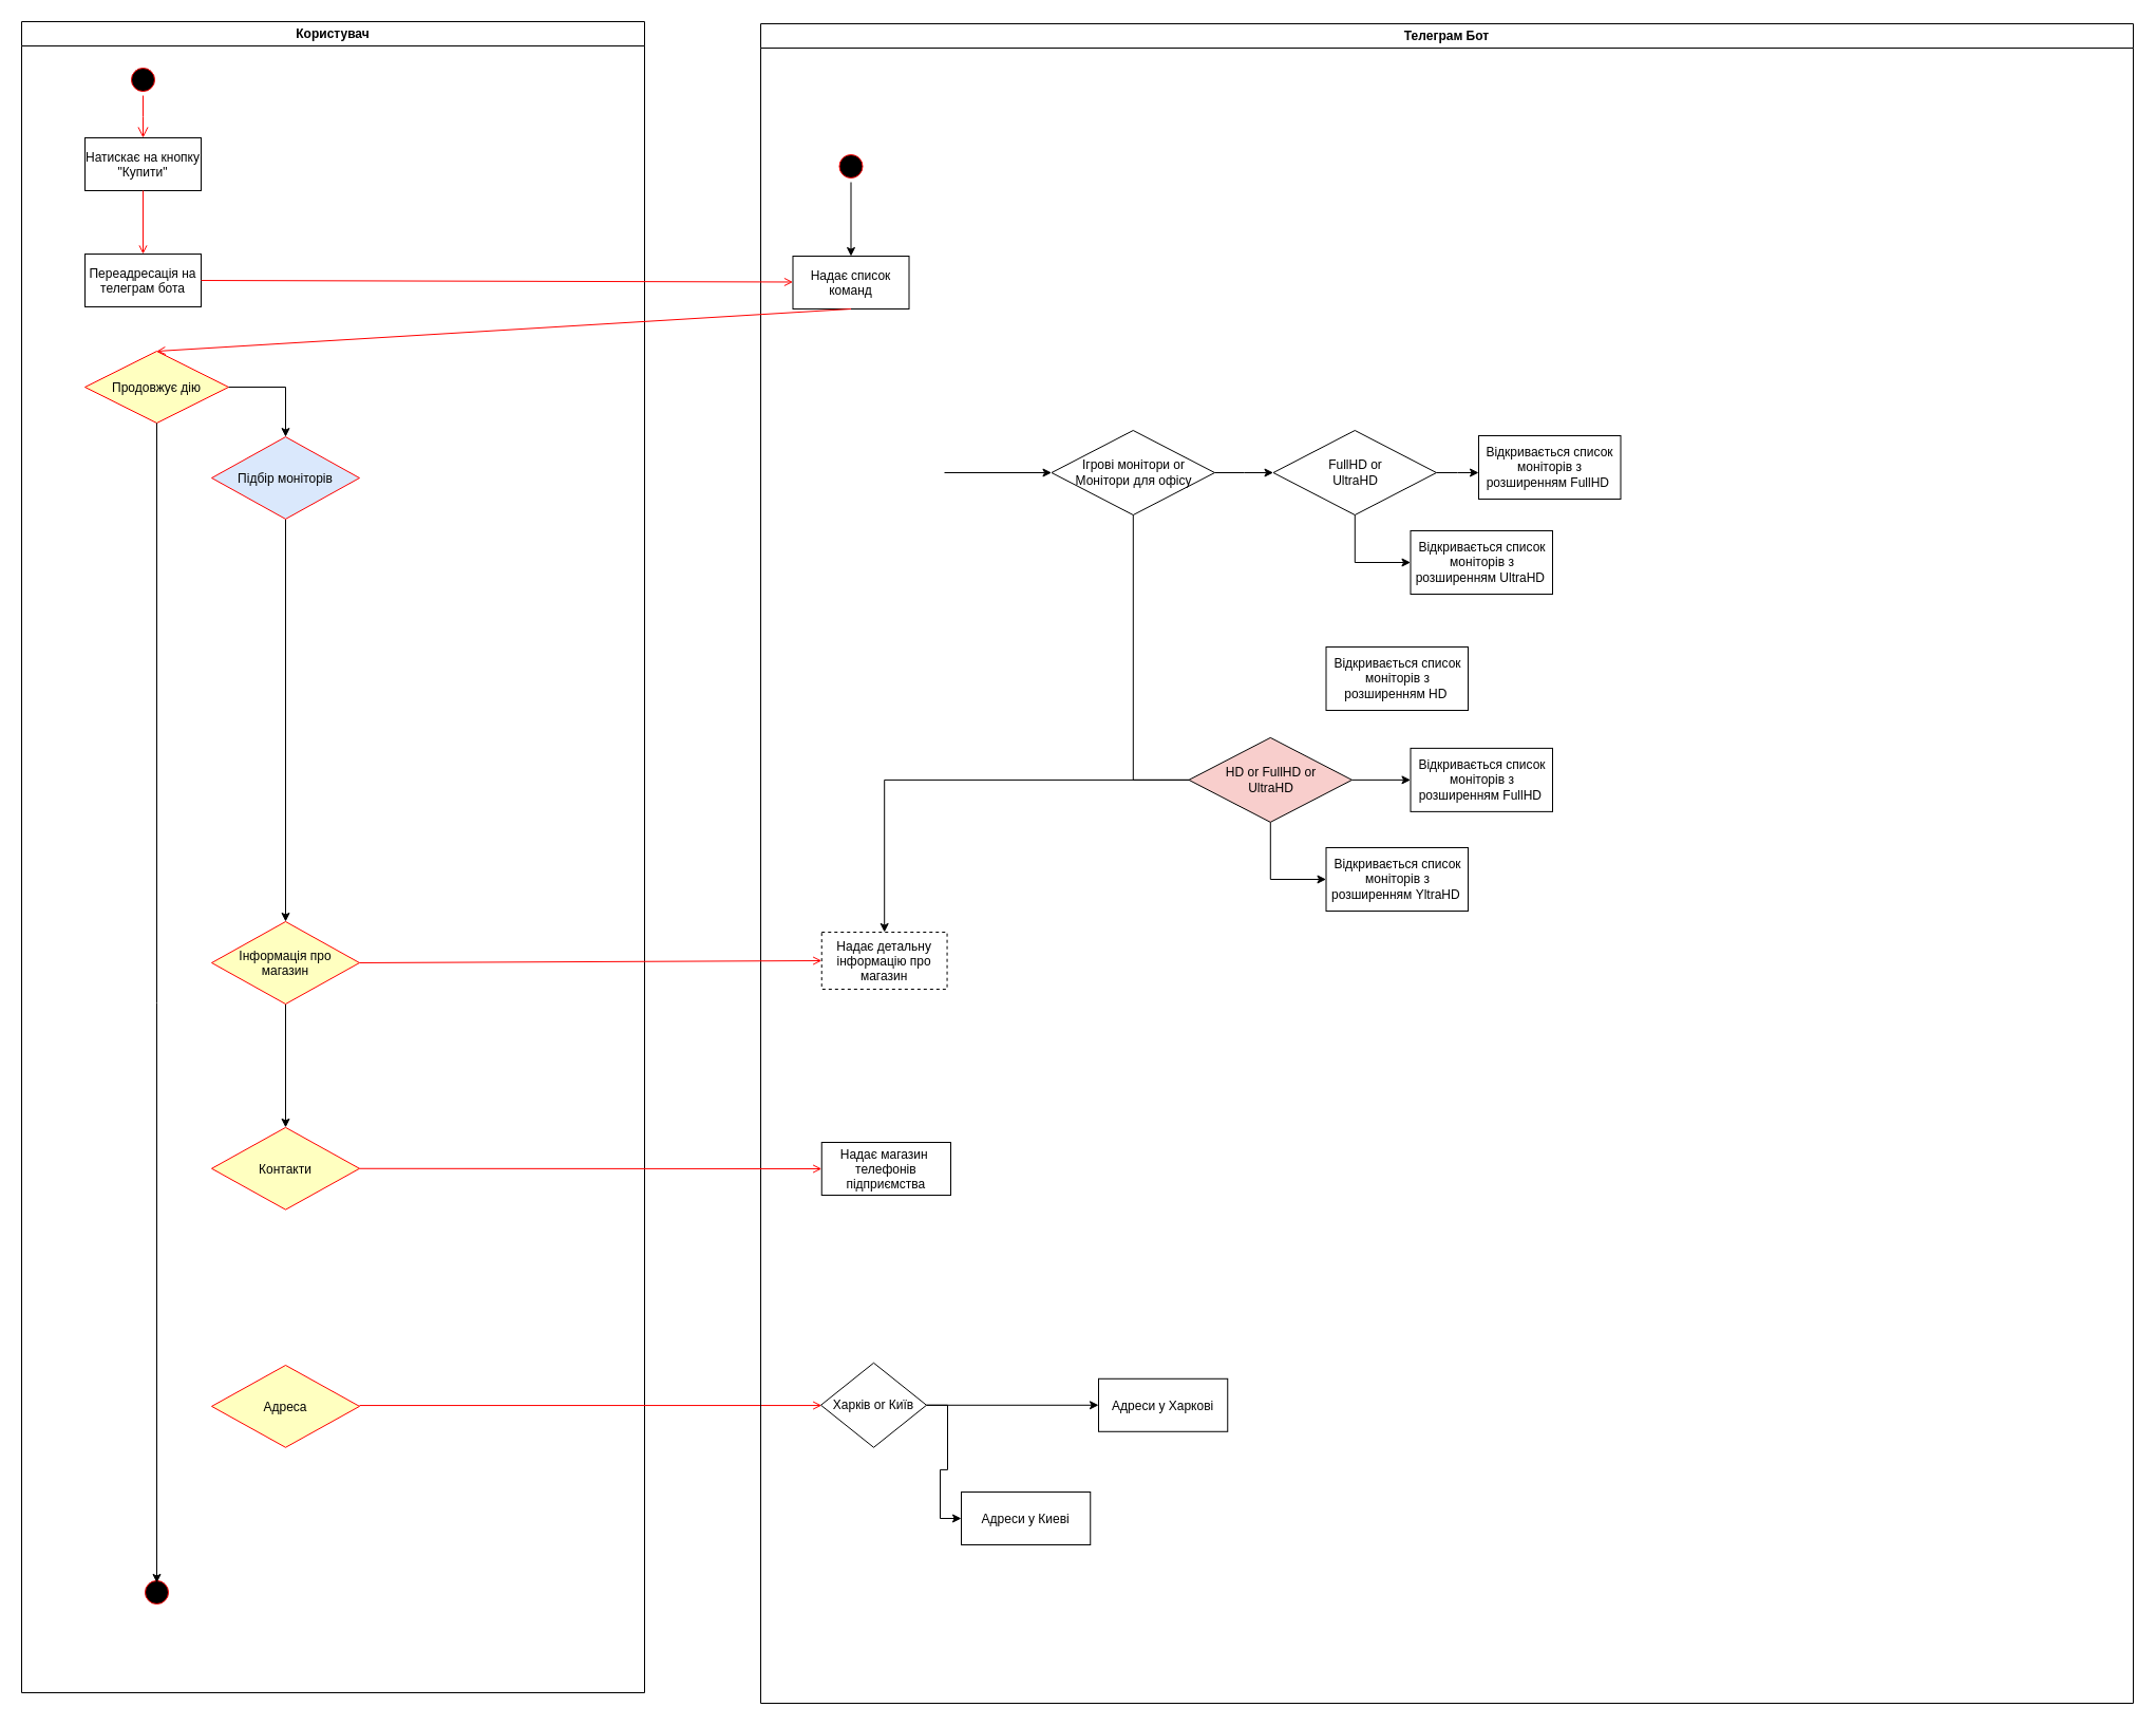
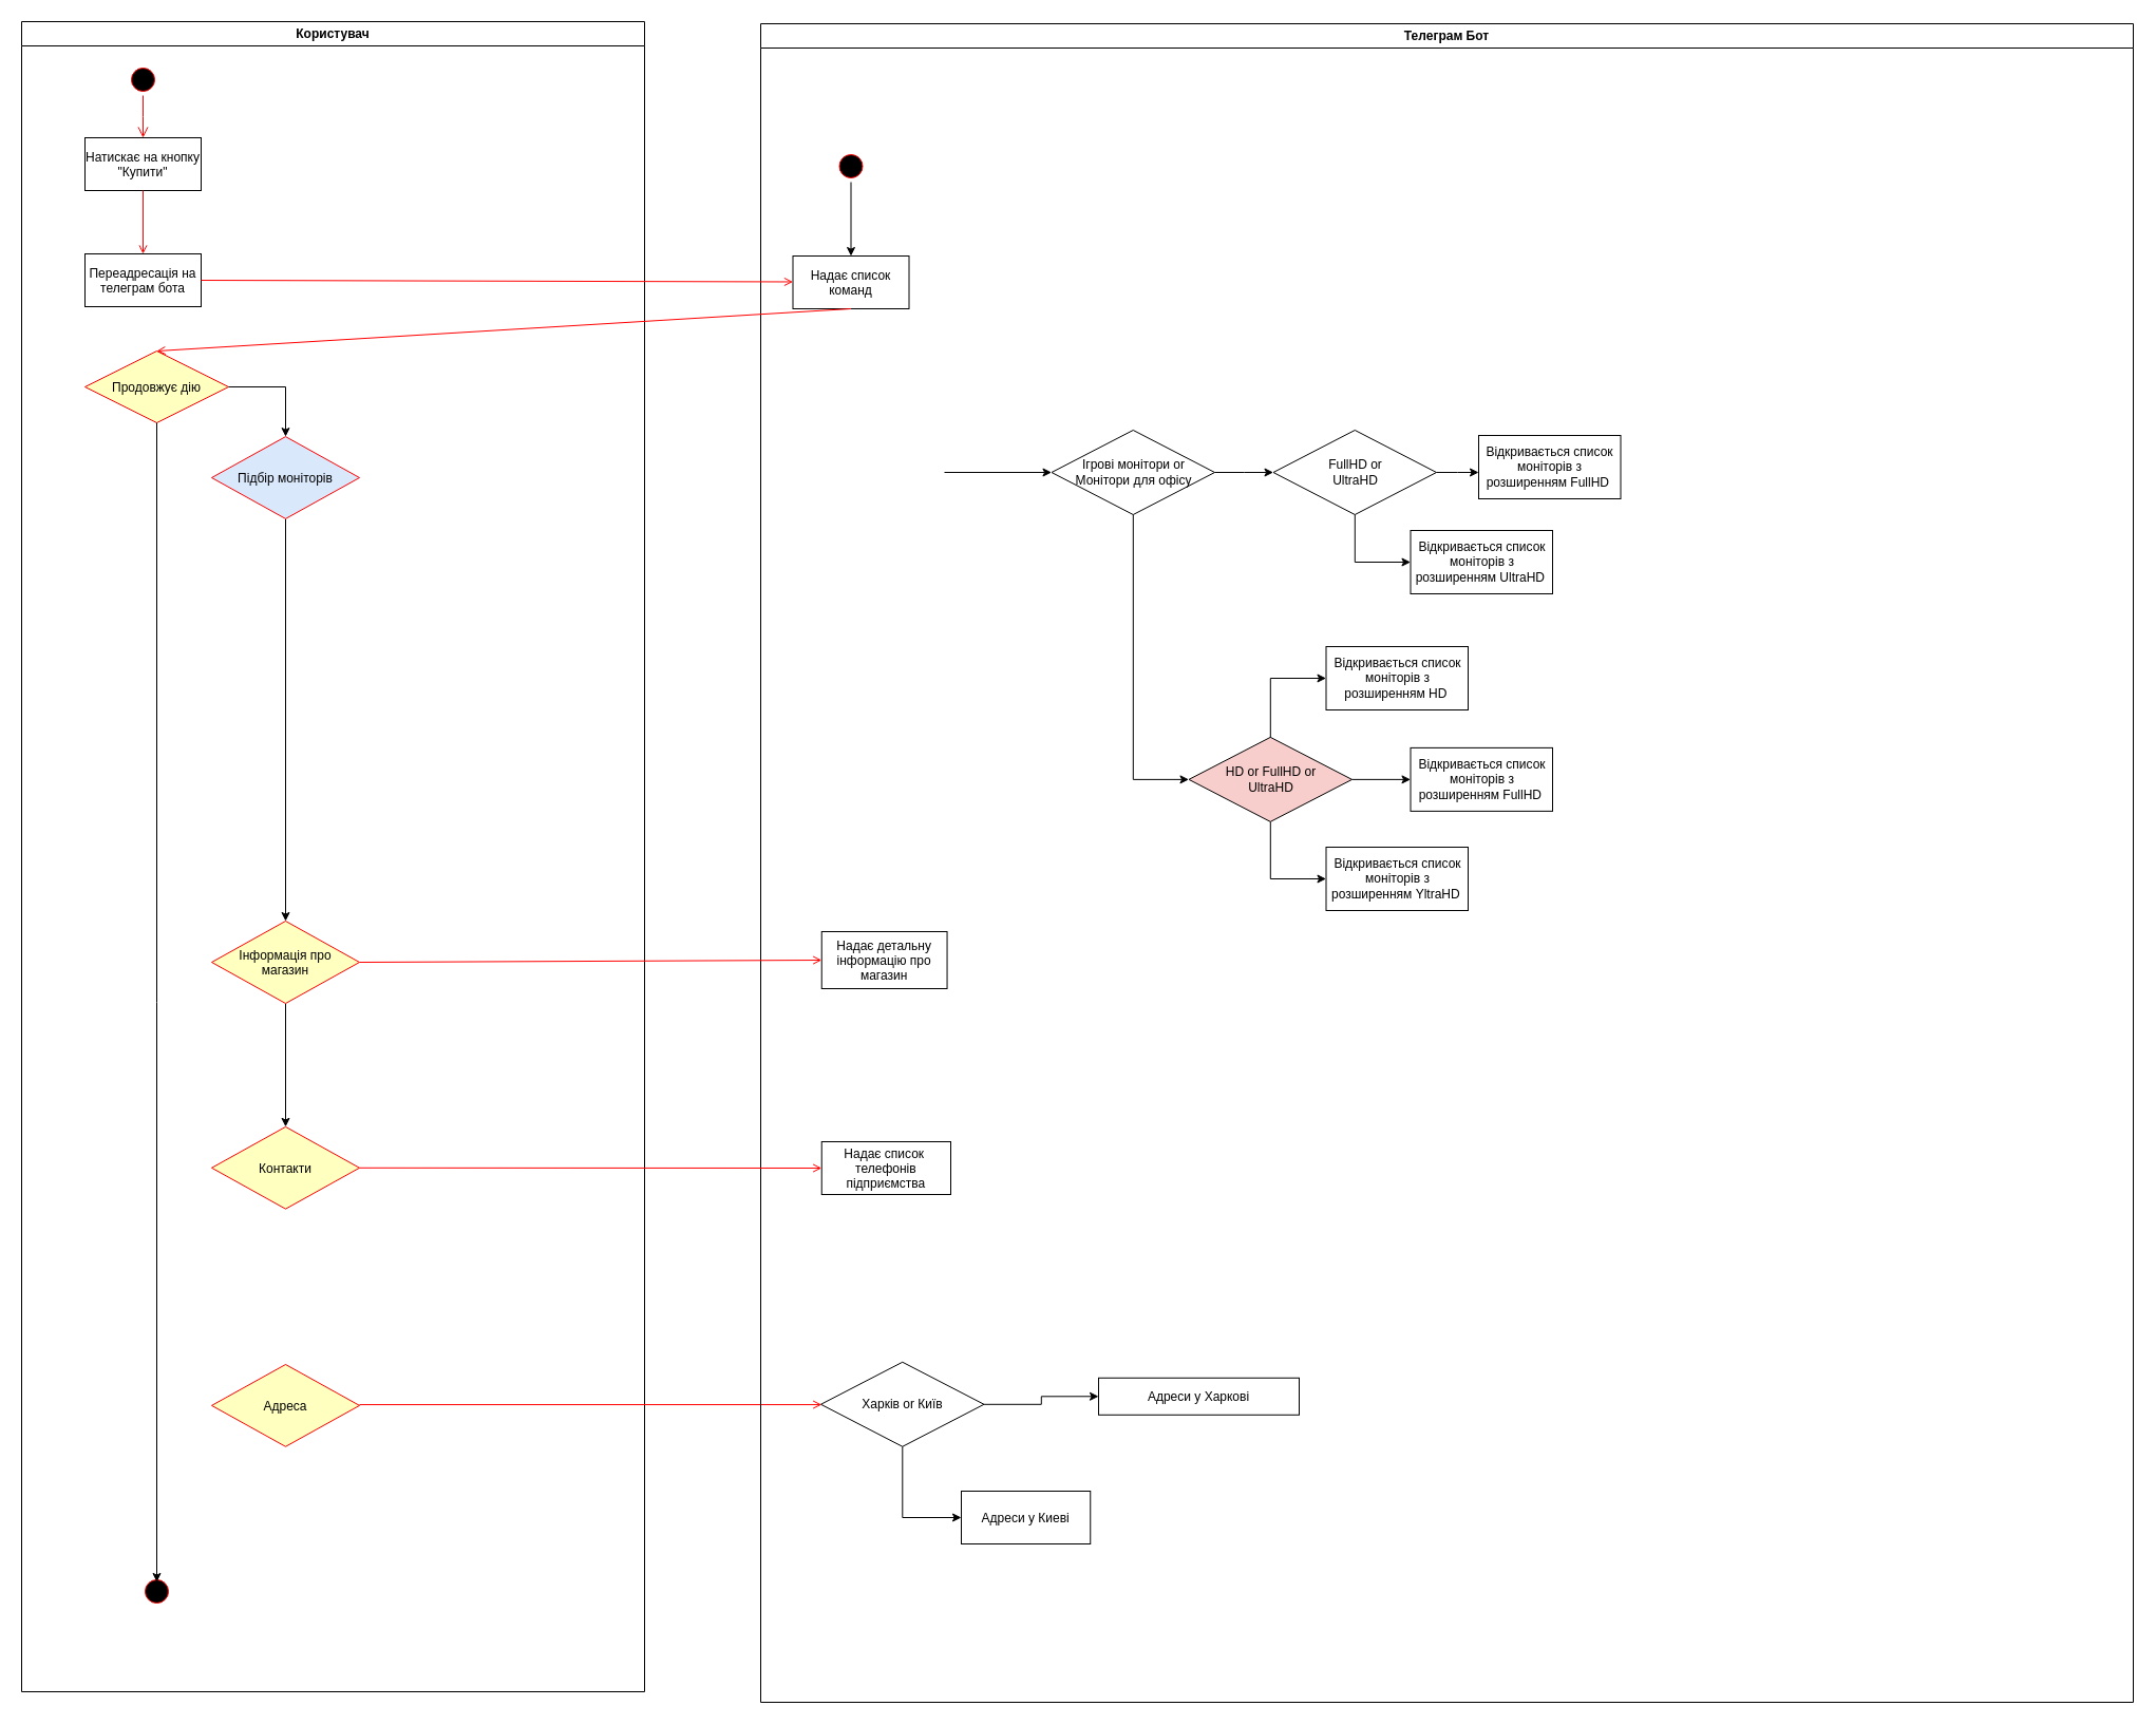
- <mxCell id="27" style="edgeStyle=orthogonalEdgeStyle;rounded=0;orthogonalLoop=1;jettySize=auto;html=1;entryX=0;entryY=0.5;entryDx=0;entryDy=0;fontSize=12;endArrow=none;" edge="1" parent="18" source="28" target="35"><mxGeometry relative="1" as="geometry" /></mxCell>
+ <mxCell id="27" style="edgeStyle=orthogonalEdgeStyle;rounded=0;orthogonalLoop=1;jettySize=auto;html=1;entryX=0;entryY=0.5;entryDx=0;entryDy=0;fontSize=12;" edge="1" parent="18" source="28" target="35"><mxGeometry relative="1" as="geometry" /></mxCell>
- <mxCell id="33" style="edgeStyle=orthogonalEdgeStyle;rounded=0;orthogonalLoop=1;jettySize=auto;html=1;fontSize=12;" edge="1" parent="18" source="35" target="23"><mxGeometry relative="1" as="geometry" /></mxCell>
+ <mxCell id="33" style="edgeStyle=orthogonalEdgeStyle;rounded=0;orthogonalLoop=1;jettySize=auto;html=1;entryX=0;entryY=0.5;entryDx=0;entryDy=0;fontSize=12;" edge="1" parent="18" source="35" target="38"><mxGeometry relative="1" as="geometry" /></mxCell>
- <mxCell id="23" value="Надає детальну&#10;інформацію про&#10;магазин" style="dashed=1;" vertex="1" parent="18"><mxGeometry x="57.75" y="860" width="118.8" height="54" as="geometry" /></mxCell>
+ <mxCell id="23" value="Надає детальну&#10;інформацію про&#10;магазин" style="" vertex="1" parent="18"><mxGeometry x="57.75" y="860" width="118.8" height="54" as="geometry" /></mxCell>
- <mxCell id="24" value="Надає магазин &#10;телефонів&#10;підприємства" style="" vertex="1" parent="18"><mxGeometry x="57.75" y="1059" width="122.25" height="50" as="geometry" /></mxCell>
+ <mxCell id="24" value="Надає список &#10;телефонів&#10;підприємства" style="" vertex="1" parent="18"><mxGeometry x="57.75" y="1059" width="122.25" height="50" as="geometry" /></mxCell>
- <mxCell id="41" value="Харків or Київ" style="rhombus;whiteSpace=wrap;html=1;fontSize=12;" vertex="1" parent="18"><mxGeometry x="57" y="1267.78" width="100" height="80" as="geometry" /></mxCell>
+ <mxCell id="41" value="Харків or Київ" style="rhombus;whiteSpace=wrap;html=1;fontSize=12;" vertex="1" parent="18"><mxGeometry x="57" y="1267.78" width="154.5" height="80" as="geometry" /></mxCell>
- <mxCell id="42" value="Адреси у Харкові" style="" vertex="1" parent="18"><mxGeometry x="320" y="1282.78" width="122.25" height="50" as="geometry" /></mxCell>
+ <mxCell id="42" value="Адреси у Харкові" style="" vertex="1" parent="18"><mxGeometry x="320" y="1282.78" width="190" height="35" as="geometry" /></mxCell>
